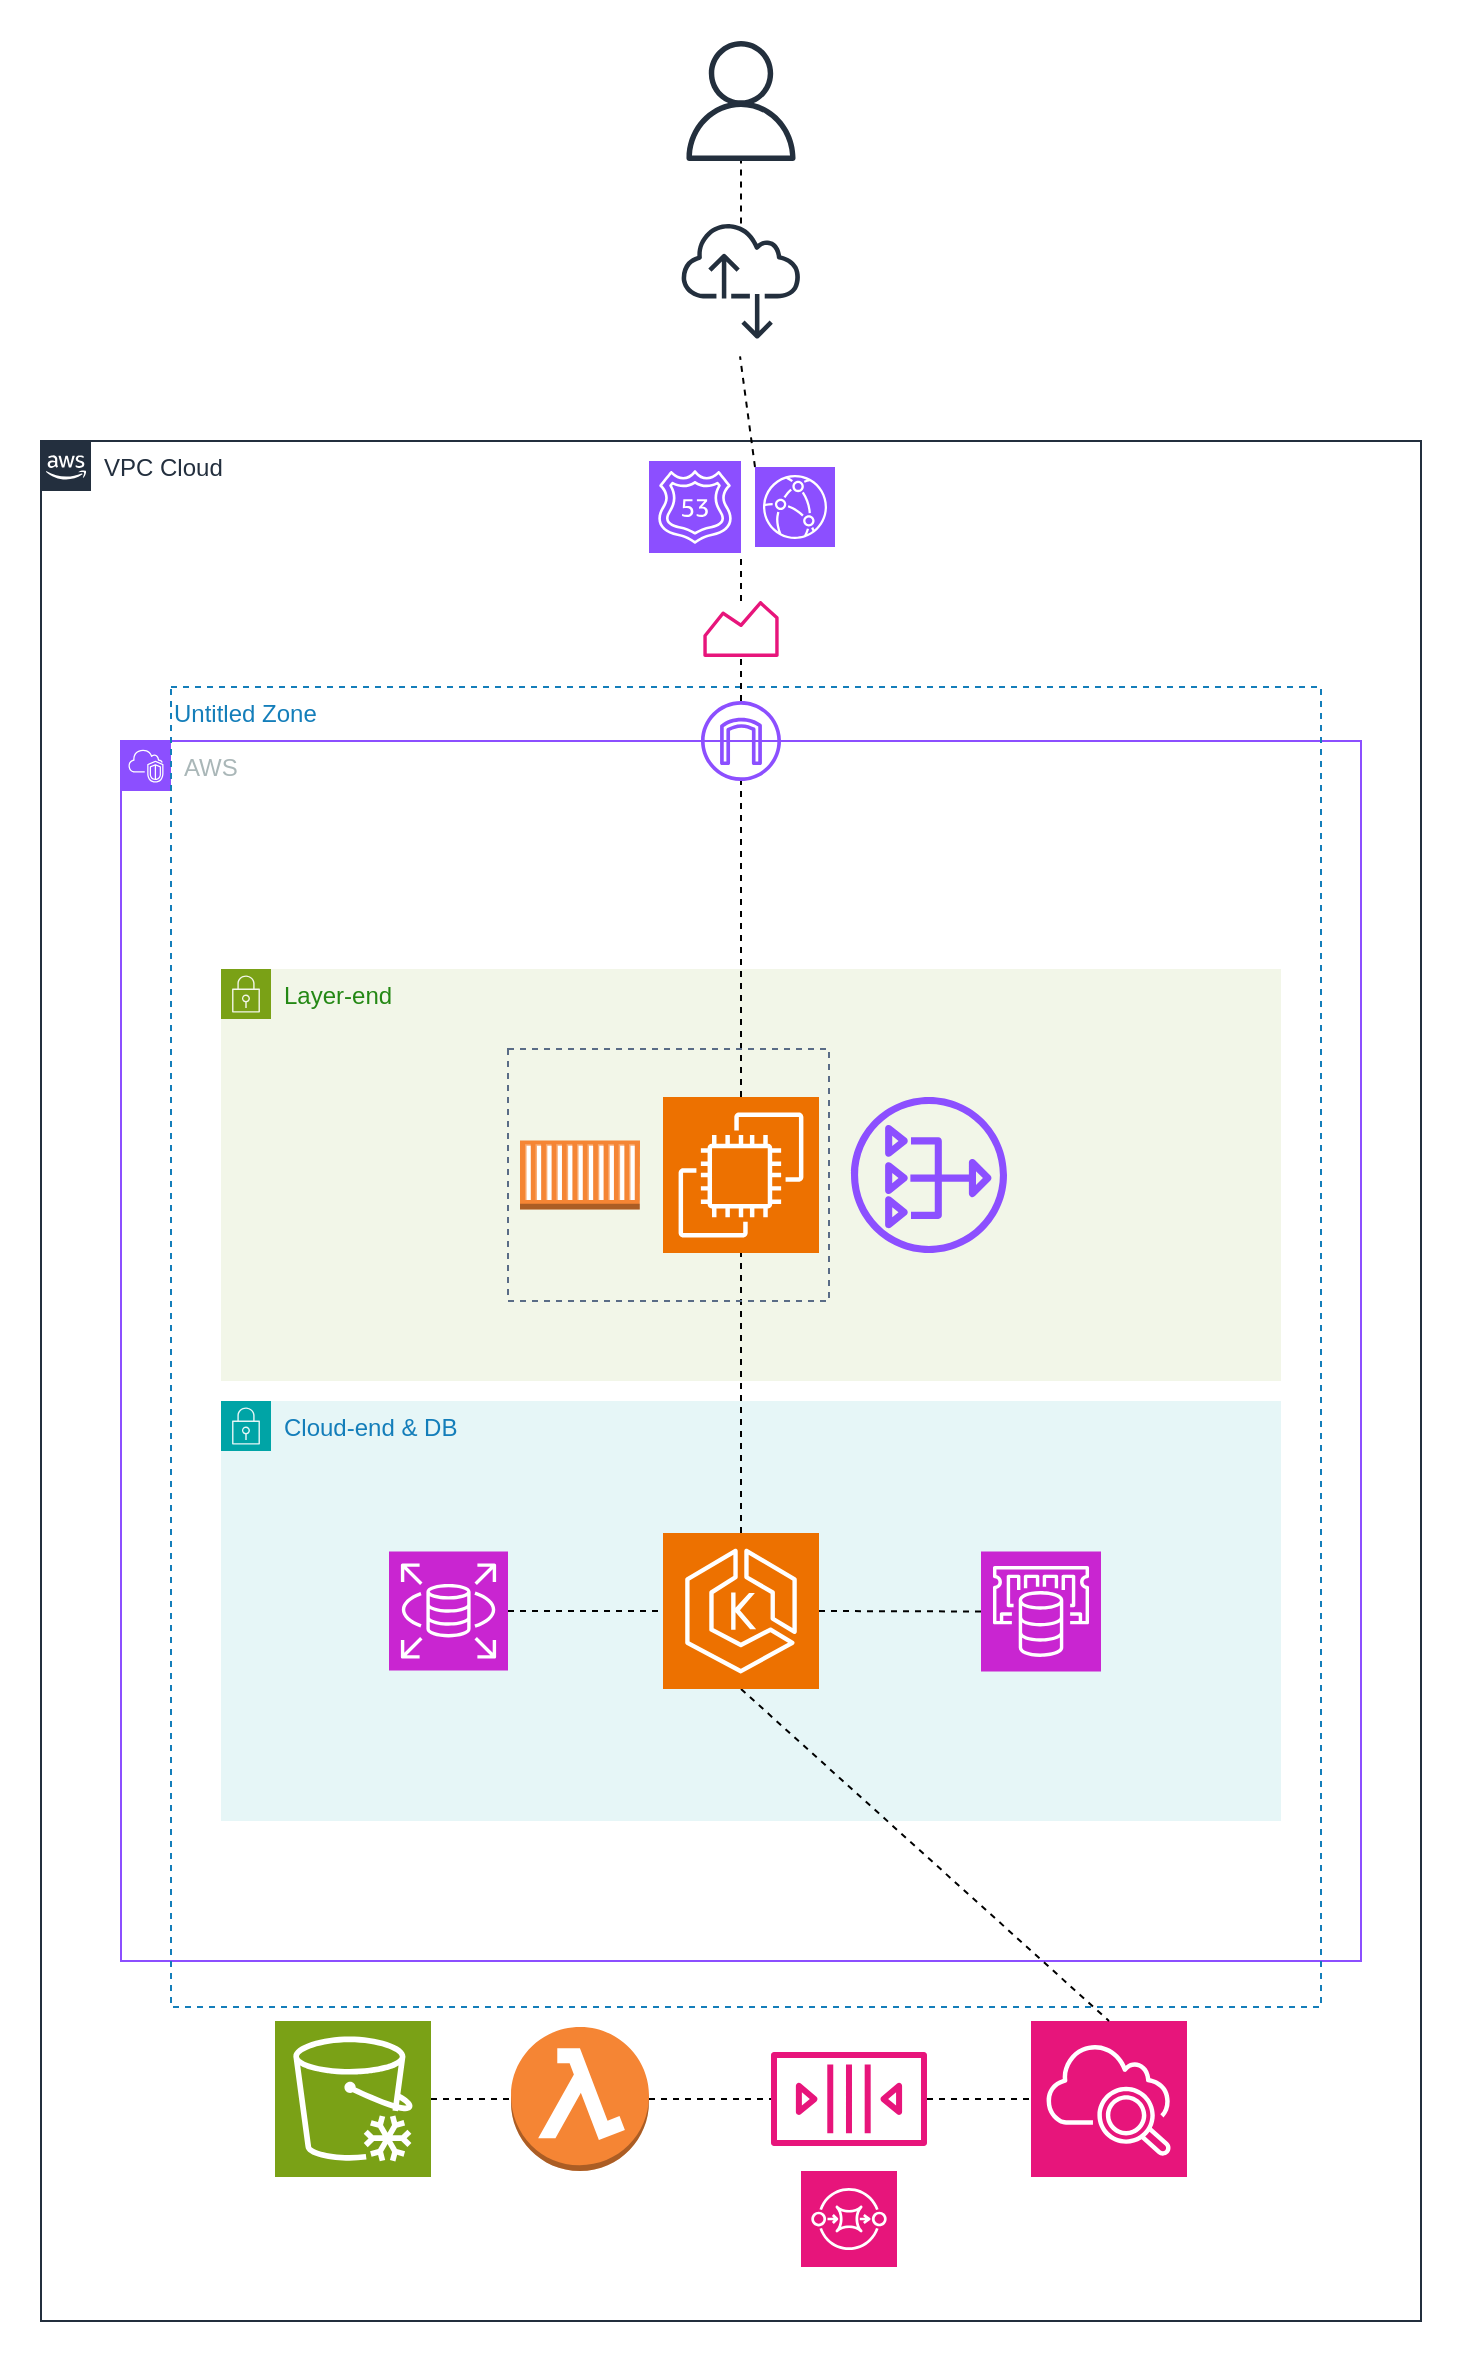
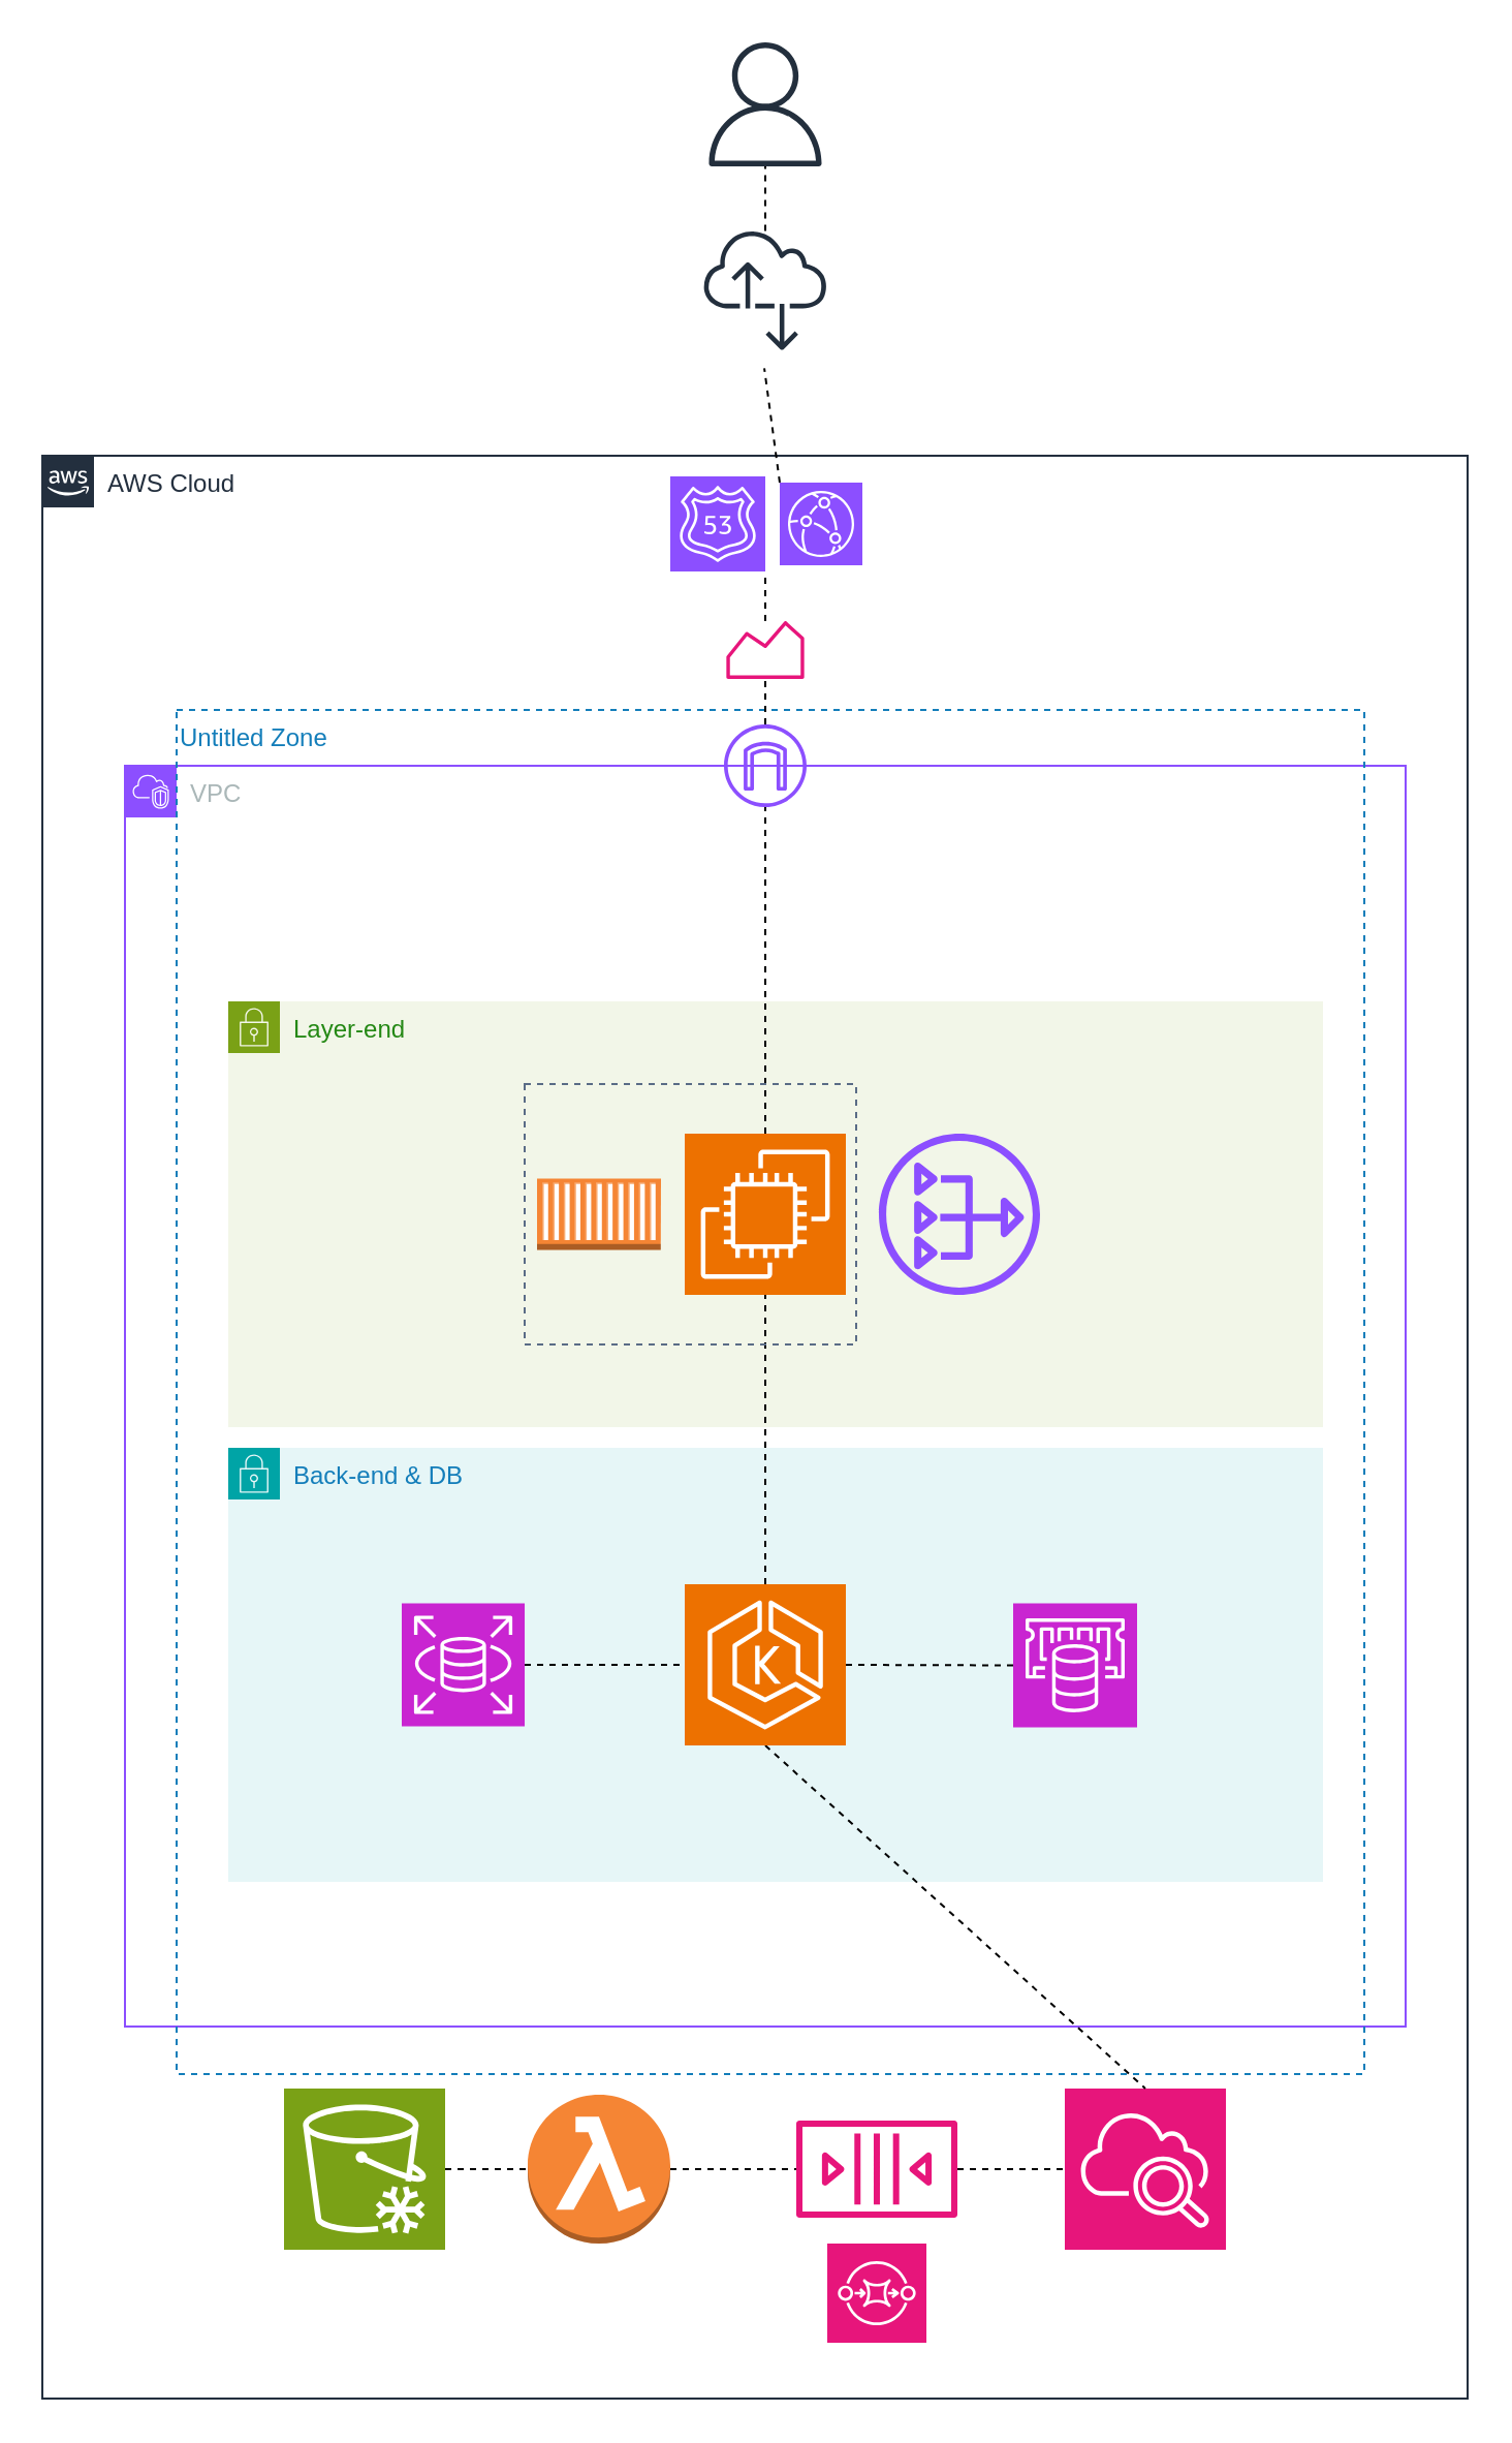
- <mxCell id="4" value="VPC Cloud" style="points=[[0,0],[0.25,0],[0.5,0],[0.75,0],[1,0],[1,0.25],[1,0.5],[1,0.75],[1,1],[0.75,1],[0.5,1],[0.25,1],[0,1],[0,0.75],[0,0.5],[0,0.25]];outlineConnect=0;gradientColor=none;html=1;whiteSpace=wrap;fontSize=12;fontStyle=0;container=1;pointerEvents=0;collapsible=0;recursiveResize=0;shape=mxgraph.aws4.group;grIcon=mxgraph.aws4.group_aws_cloud_alt;strokeColor=#232F3E;fillColor=none;verticalAlign=top;align=left;spacingLeft=30;fontColor=#232F3E;dashed=0;movable=1;resizable=1;rotatable=1;deletable=1;editable=1;locked=0;connectable=1;" parent="1" vertex="1"><mxGeometry x="20" y="220" width="690" height="940" as="geometry" /></mxCell>
+ <mxCell id="4" value="AWS Cloud" style="points=[[0,0],[0.25,0],[0.5,0],[0.75,0],[1,0],[1,0.25],[1,0.5],[1,0.75],[1,1],[0.75,1],[0.5,1],[0.25,1],[0,1],[0,0.75],[0,0.5],[0,0.25]];outlineConnect=0;gradientColor=none;html=1;whiteSpace=wrap;fontSize=12;fontStyle=0;container=1;pointerEvents=0;collapsible=0;recursiveResize=0;shape=mxgraph.aws4.group;grIcon=mxgraph.aws4.group_aws_cloud_alt;strokeColor=#232F3E;fillColor=none;verticalAlign=top;align=left;spacingLeft=30;fontColor=#232F3E;dashed=0;movable=1;resizable=1;rotatable=1;deletable=1;editable=1;locked=0;connectable=1;" parent="1" vertex="1"><mxGeometry x="20" y="220" width="690" height="940" as="geometry" /></mxCell>
- <mxCell id="2" value="AWS" style="points=[[0,0],[0.25,0],[0.5,0],[0.75,0],[1,0],[1,0.25],[1,0.5],[1,0.75],[1,1],[0.75,1],[0.5,1],[0.25,1],[0,1],[0,0.75],[0,0.5],[0,0.25]];outlineConnect=0;gradientColor=none;html=1;whiteSpace=wrap;fontSize=12;fontStyle=0;container=1;pointerEvents=0;collapsible=0;recursiveResize=0;shape=mxgraph.aws4.group;grIcon=mxgraph.aws4.group_vpc2;strokeColor=#8C4FFF;fillColor=none;verticalAlign=top;align=left;spacingLeft=30;fontColor=#AAB7B8;dashed=0;movable=1;resizable=1;rotatable=1;deletable=1;editable=1;locked=0;connectable=1;" parent="1" vertex="1"><mxGeometry x="60" y="370" width="620" height="610" as="geometry" /></mxCell>
+ <mxCell id="2" value="VPC" style="points=[[0,0],[0.25,0],[0.5,0],[0.75,0],[1,0],[1,0.25],[1,0.5],[1,0.75],[1,1],[0.75,1],[0.5,1],[0.25,1],[0,1],[0,0.75],[0,0.5],[0,0.25]];outlineConnect=0;gradientColor=none;html=1;whiteSpace=wrap;fontSize=12;fontStyle=0;container=1;pointerEvents=0;collapsible=0;recursiveResize=0;shape=mxgraph.aws4.group;grIcon=mxgraph.aws4.group_vpc2;strokeColor=#8C4FFF;fillColor=none;verticalAlign=top;align=left;spacingLeft=30;fontColor=#AAB7B8;dashed=0;movable=1;resizable=1;rotatable=1;deletable=1;editable=1;locked=0;connectable=1;" parent="1" vertex="1"><mxGeometry x="60" y="370" width="620" height="610" as="geometry" /></mxCell>
- <mxCell id="22" value="Cloud-end &amp;amp; DB" style="points=[[0,0],[0.25,0],[0.5,0],[0.75,0],[1,0],[1,0.25],[1,0.5],[1,0.75],[1,1],[0.75,1],[0.5,1],[0.25,1],[0,1],[0,0.75],[0,0.5],[0,0.25]];outlineConnect=0;gradientColor=none;html=1;whiteSpace=wrap;fontSize=12;fontStyle=0;container=0;pointerEvents=0;collapsible=0;recursiveResize=0;shape=mxgraph.aws4.group;grIcon=mxgraph.aws4.group_security_group;grStroke=0;strokeColor=#00A4A6;fillColor=#E6F6F7;verticalAlign=top;align=left;spacingLeft=30;fontColor=#147EBA;dashed=0;" parent="1" vertex="1"><mxGeometry x="110" y="700" width="530" height="210" as="geometry" /></mxCell>
+ <mxCell id="22" value="Back-end &amp;amp; DB" style="points=[[0,0],[0.25,0],[0.5,0],[0.75,0],[1,0],[1,0.25],[1,0.5],[1,0.75],[1,1],[0.75,1],[0.5,1],[0.25,1],[0,1],[0,0.75],[0,0.5],[0,0.25]];outlineConnect=0;gradientColor=none;html=1;whiteSpace=wrap;fontSize=12;fontStyle=0;container=0;pointerEvents=0;collapsible=0;recursiveResize=0;shape=mxgraph.aws4.group;grIcon=mxgraph.aws4.group_security_group;grStroke=0;strokeColor=#00A4A6;fillColor=#E6F6F7;verticalAlign=top;align=left;spacingLeft=30;fontColor=#147EBA;dashed=0;" parent="1" vertex="1"><mxGeometry x="110" y="700" width="530" height="210" as="geometry" /></mxCell>
